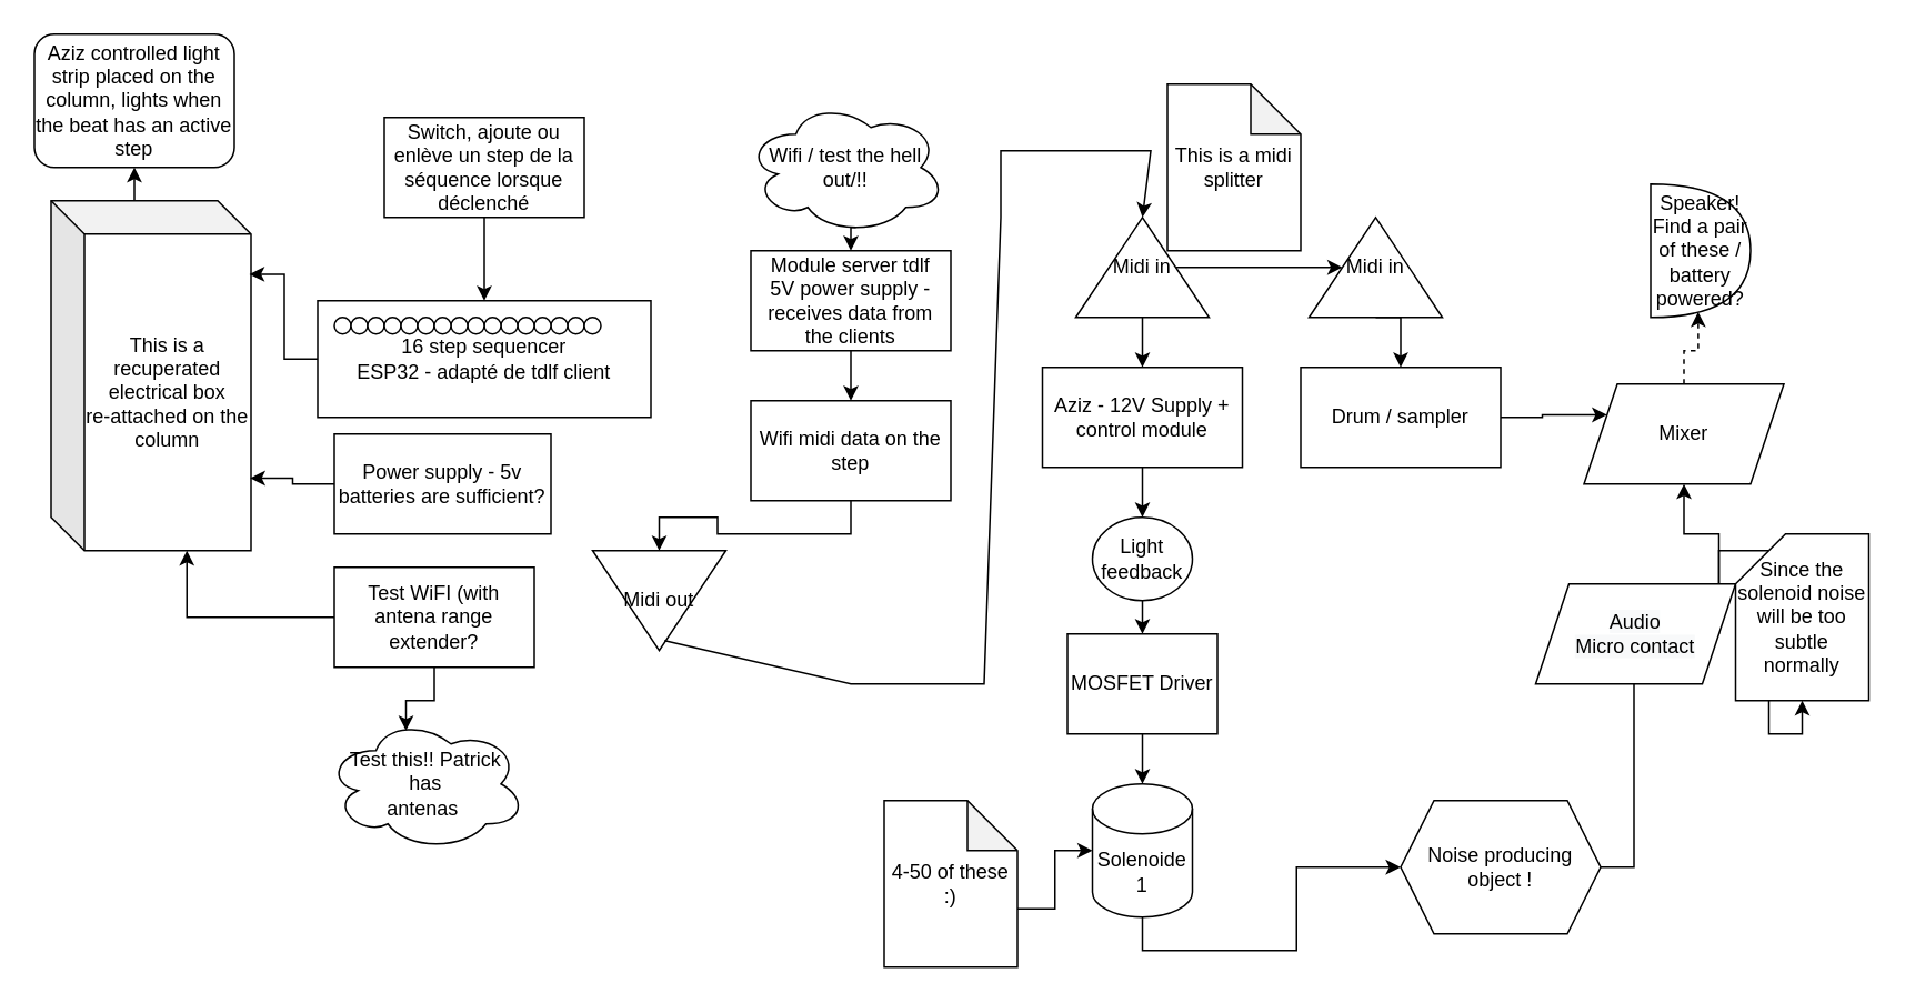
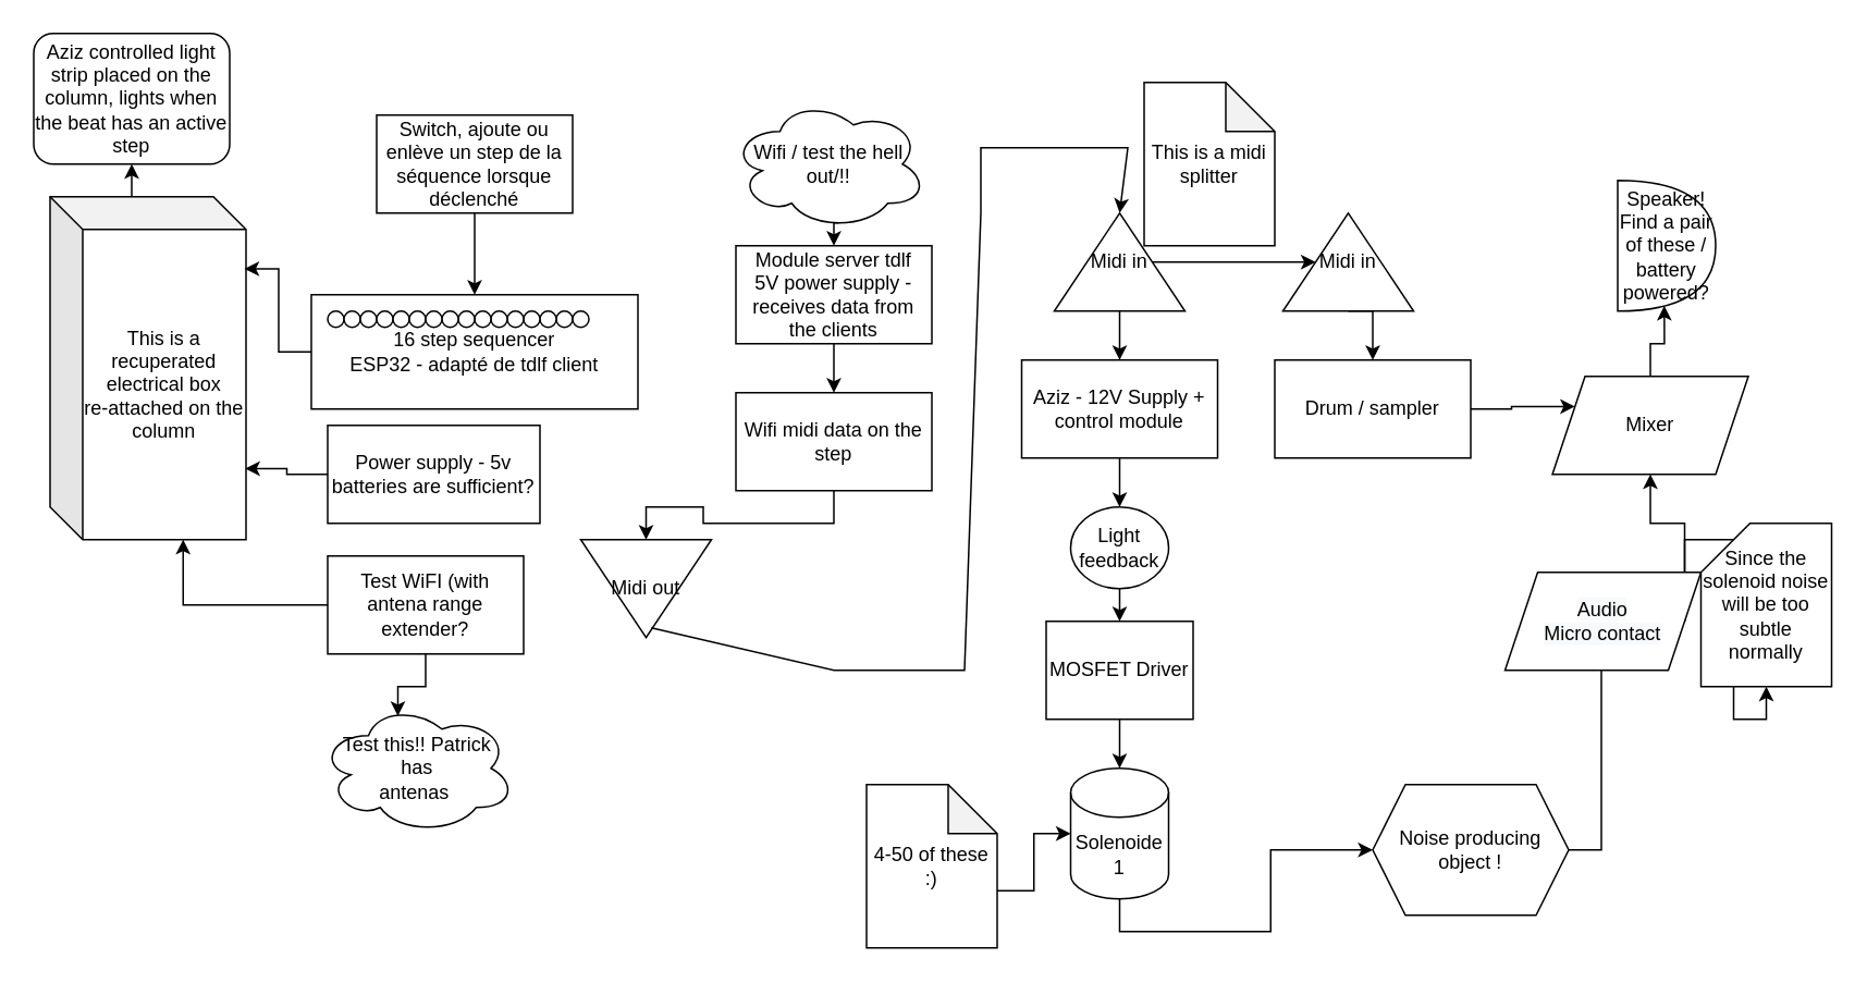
- <mxCell id="47" style="edgeStyle=orthogonalEdgeStyle;rounded=0;orthogonalLoop=1;jettySize=auto;html=1;exitX=0.5;exitY=0;exitDx=0;exitDy=0;entryX=0.476;entryY=0.959;entryDx=0;entryDy=0;entryPerimeter=0;dashed=1;" edge="1" parent="1" source="48" target="56"><mxGeometry relative="1" as="geometry" /></mxCell>
+ <mxCell id="47" style="edgeStyle=orthogonalEdgeStyle;rounded=0;orthogonalLoop=1;jettySize=auto;html=1;exitX=0.5;exitY=0;exitDx=0;exitDy=0;entryX=0.476;entryY=0.959;entryDx=0;entryDy=0;entryPerimeter=0;" edge="1" parent="1" source="48" target="56"><mxGeometry relative="1" as="geometry" /></mxCell>
